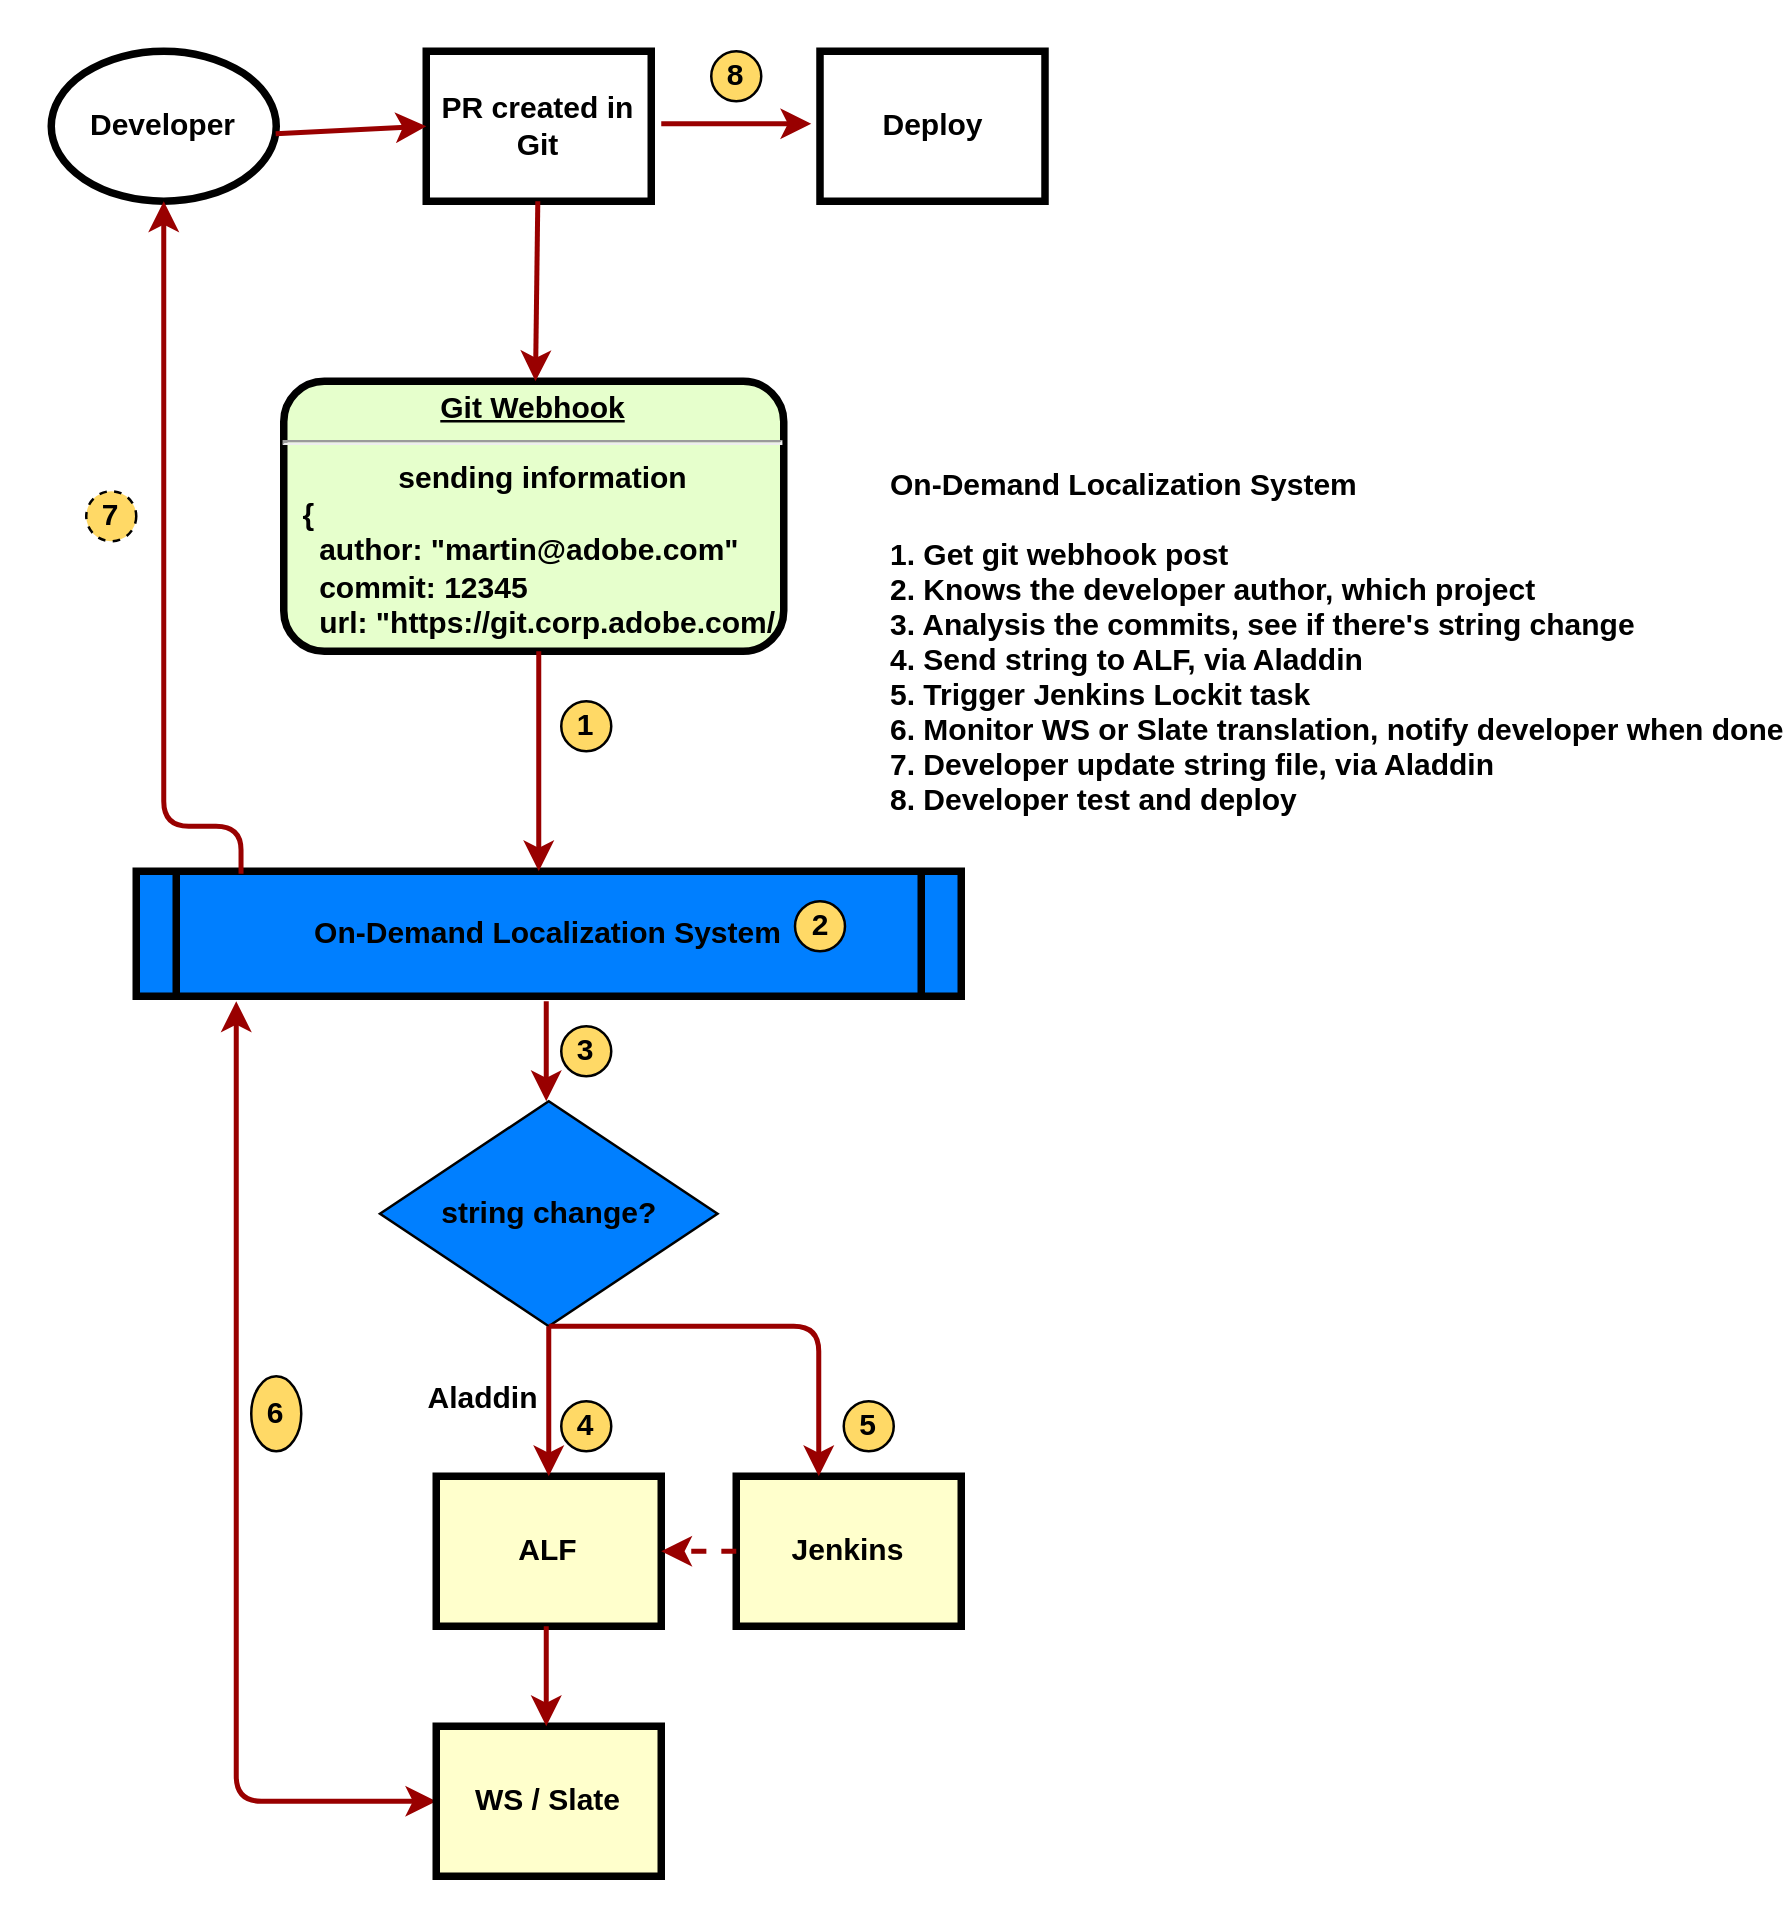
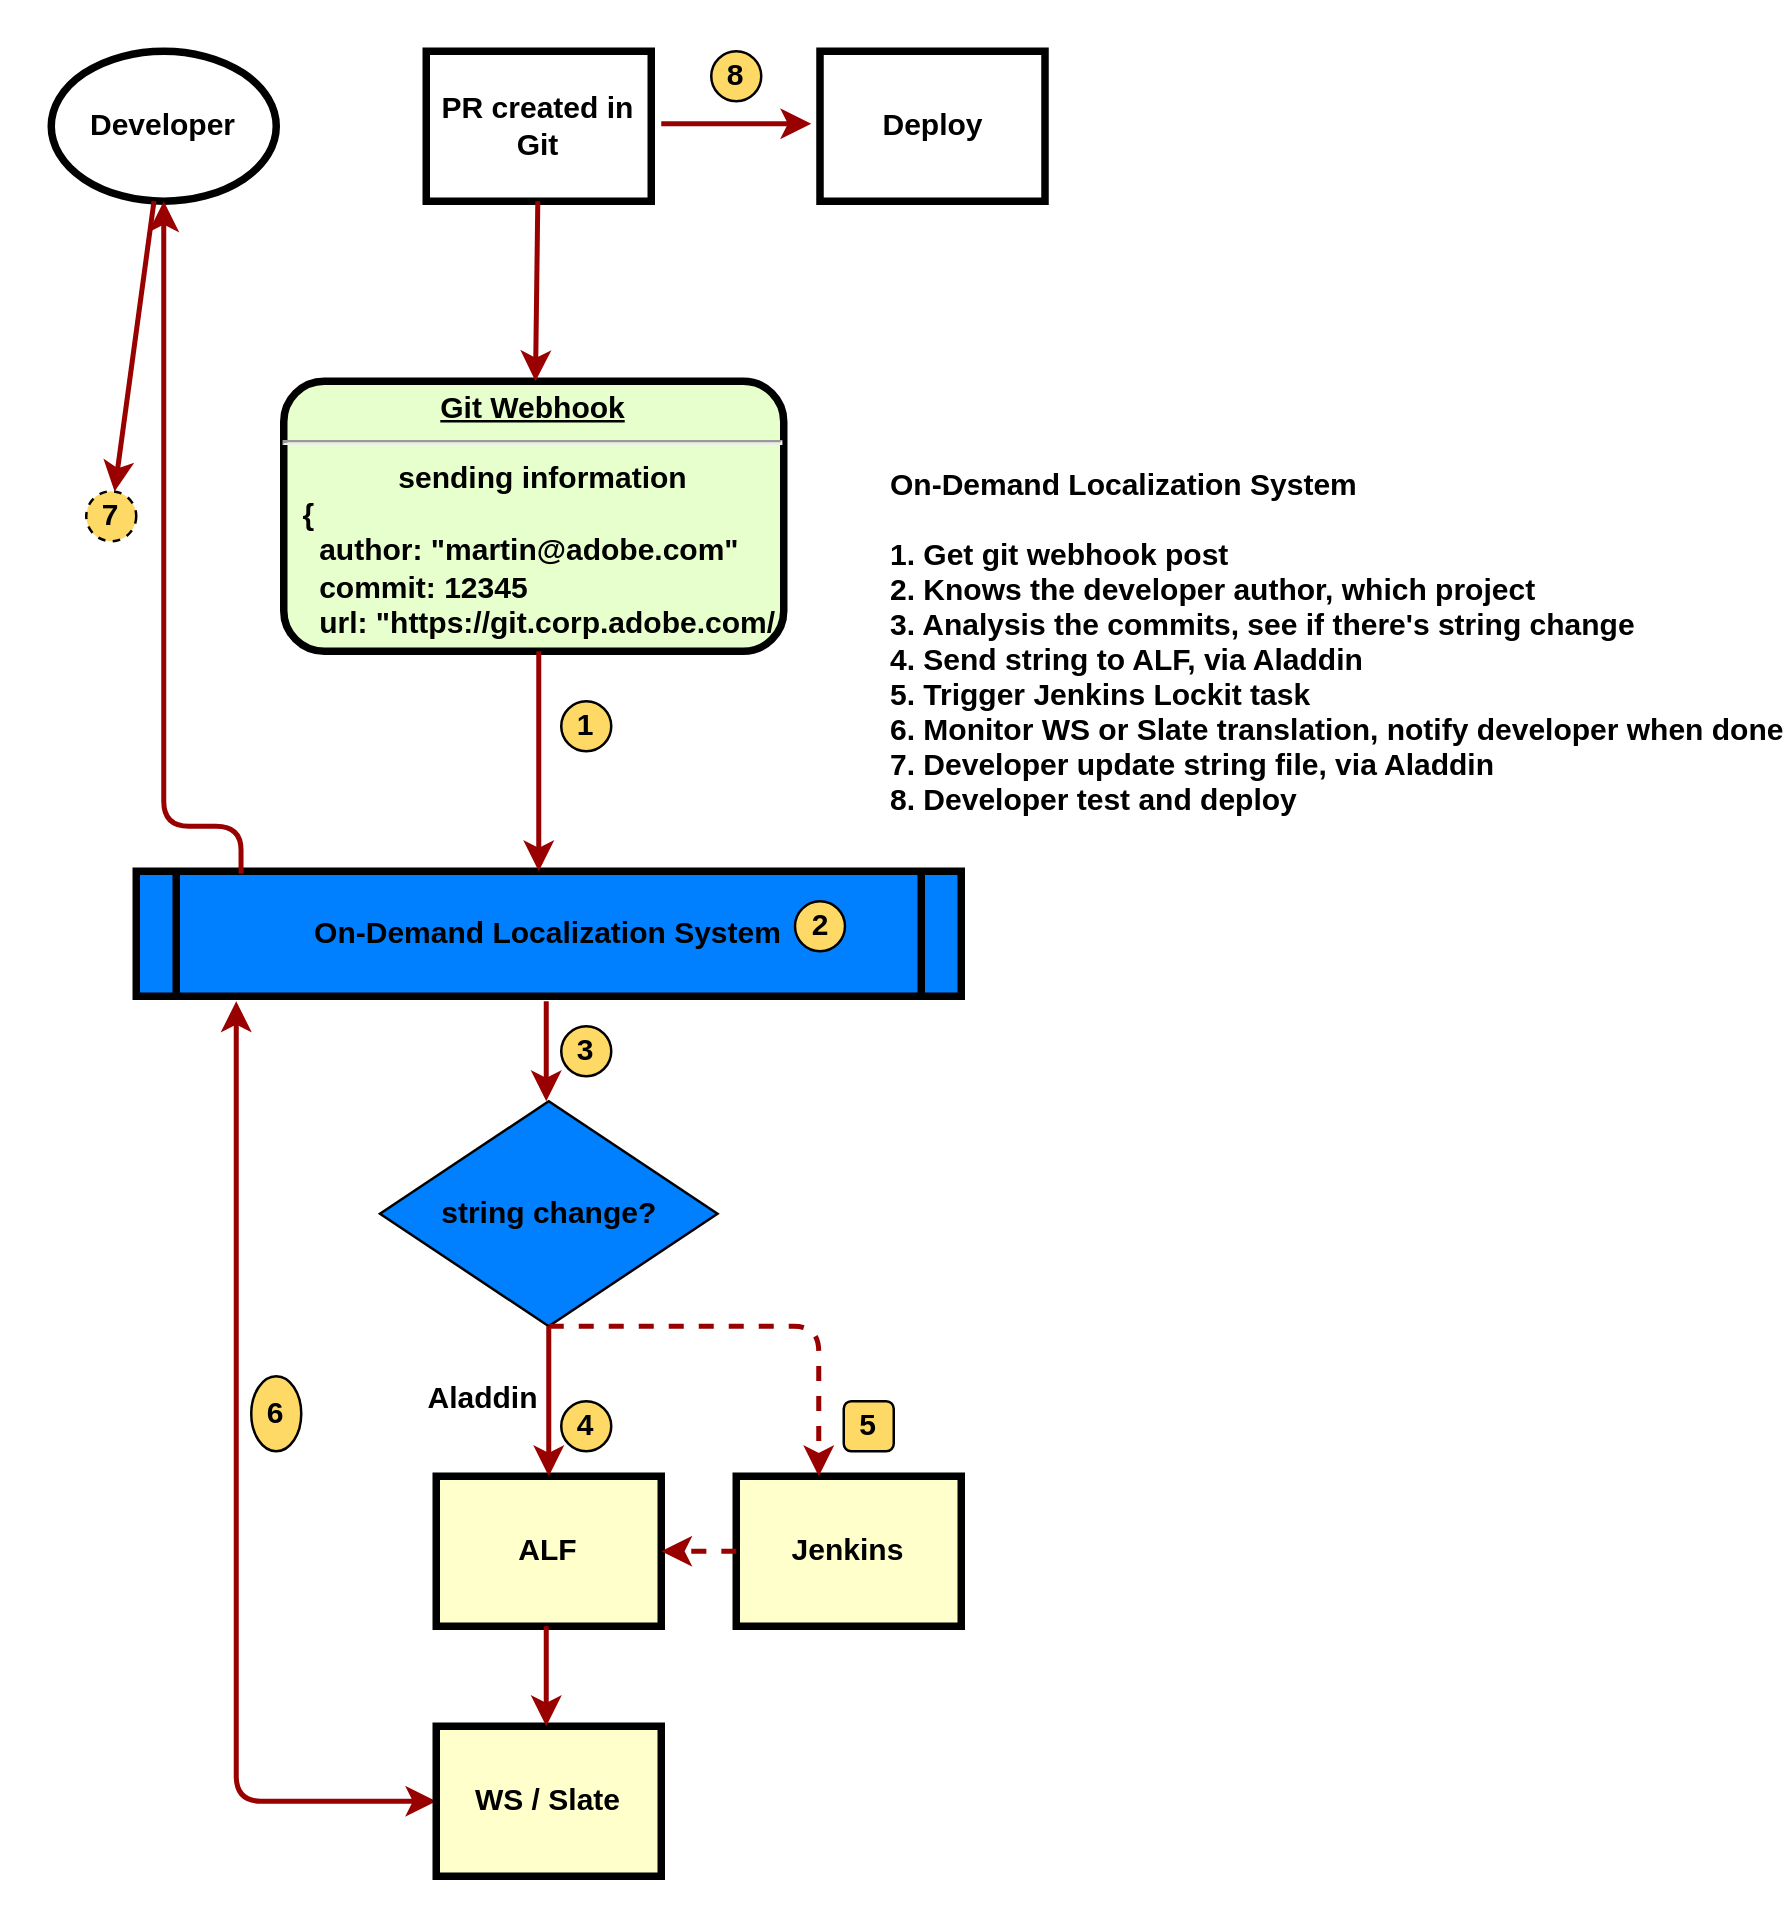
- <mxCell id="8" value="" style="edgeStyle=none;noEdgeStyle=1;strokeColor=#990000;strokeWidth=2;entryX=0;entryY=0.5;entryDx=0;entryDy=0;" parent="1" source="4" target="3" edge="1"><mxGeometry width="100" height="100" relative="1" as="geometry"><mxPoint x="204" y="180" as="sourcePoint" /><mxPoint x="165" y="50" as="targetPoint" /></mxGeometry></mxCell>
+ <mxCell id="8" value="" style="edgeStyle=none;noEdgeStyle=1;strokeColor=#990000;strokeWidth=2;" parent="1" source="4" target="24" edge="1"><mxGeometry width="100" height="100" relative="1" as="geometry"><mxPoint x="204" y="180" as="sourcePoint" /><mxPoint x="165" y="50" as="targetPoint" /></mxGeometry></mxCell>
- <mxCell id="26" value="" style="edgeStyle=elbowEdgeStyle;elbow=horizontal;strokeColor=#990000;strokeWidth=2;exitX=0.5;exitY=0;exitDx=0;exitDy=0;" edge="1" parent="1" source="12" target="25"><mxGeometry width="100" height="100" relative="1" as="geometry"><mxPoint x="224" y="550" as="sourcePoint" /><mxPoint x="327" y="484" as="targetPoint" /><Array as="points"><mxPoint x="327" y="446" /><mxPoint x="316" y="486" /></Array></mxGeometry></mxCell>
+ <mxCell id="26" value="" style="edgeStyle=elbowEdgeStyle;elbow=horizontal;strokeColor=#990000;strokeWidth=2;exitX=0.5;exitY=0;exitDx=0;exitDy=0;dashed=1;" edge="1" parent="1" source="12" target="25"><mxGeometry width="100" height="100" relative="1" as="geometry"><mxPoint x="224" y="550" as="sourcePoint" /><mxPoint x="327" y="484" as="targetPoint" /><Array as="points"><mxPoint x="327" y="446" /><mxPoint x="316" y="486" /></Array></mxGeometry></mxCell>
- <mxCell id="22" value="5" style="ellipse;whiteSpace=wrap;html=1;aspect=fixed;fillColor=#FFD966;align=center;fontStyle=1" vertex="1" parent="1"><mxGeometry x="337" y="560" width="20" height="20" as="geometry" /></mxCell>
+ <mxCell id="22" value="5" style="whiteSpace=wrap;html=1;aspect=fixed;fillColor=#FFD966;align=center;fontStyle=1;rounded=1;" vertex="1" parent="1"><mxGeometry x="337" y="560" width="20" height="20" as="geometry" /></mxCell>
